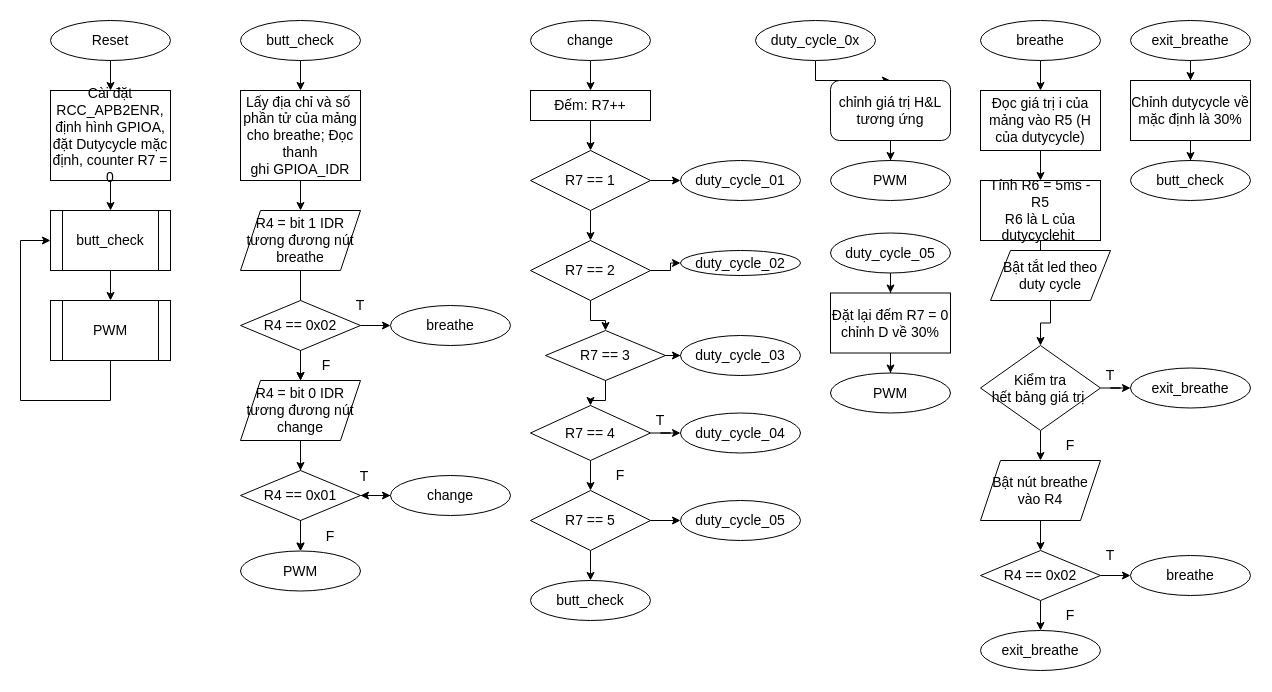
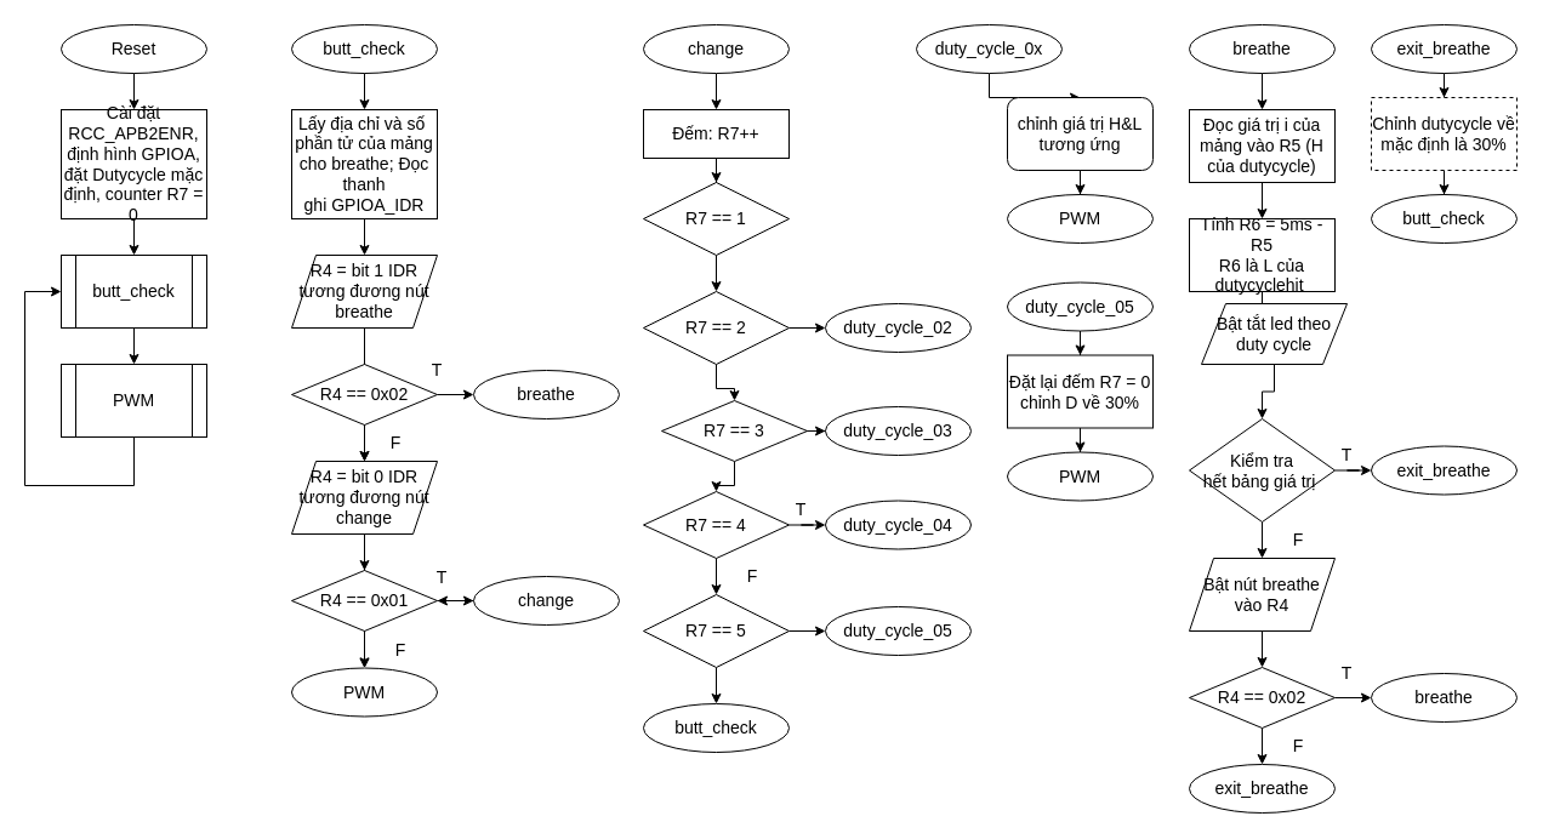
- <mxCell id="59" value="Đếm: R7++" style="rounded=0;whiteSpace=wrap;html=1;fontSize=14;" parent="1" vertex="1"><mxGeometry x="530" y="90" width="120" height="30" as="geometry" /></mxCell>
+ <mxCell id="59" value="Đếm: R7++" style="rounded=0;whiteSpace=wrap;html=1;fontSize=14;" parent="1" vertex="1"><mxGeometry x="530" y="90" width="120" height="40" as="geometry" /></mxCell>
- <mxCell id="97" value="Chỉnh dutycycle về mặc định là 30%" style="rounded=0;whiteSpace=wrap;html=1;fontSize=14;" parent="1" vertex="1"><mxGeometry x="1130" y="80" width="120" height="60" as="geometry" /></mxCell>
+ <mxCell id="97" value="Chỉnh dutycycle về mặc định là 30%" style="rounded=0;whiteSpace=wrap;html=1;fontSize=14;dashed=1;" parent="1" vertex="1"><mxGeometry x="1130" y="80" width="120" height="60" as="geometry" /></mxCell>
- <mxCell id="36" value="" style="edgeStyle=orthogonalEdgeStyle;rounded=0;orthogonalLoop=1;jettySize=auto;html=1;fontSize=14;" parent="1" source="37" target="56" edge="1"><mxGeometry relative="1" as="geometry" /></mxCell>
- <mxCell id="56" value="duty_cycle_01" style="rounded=1;whiteSpace=wrap;html=1;fontSize=14;glass=0;strokeWidth=1;shadow=0;shape=ellipse;perimeter=ellipsePerimeter;" parent="1" vertex="1"><mxGeometry x="680" y="160" width="120" height="40" as="geometry" /></mxCell>
- <mxCell id="55" value="duty_cycle_02" style="rounded=1;whiteSpace=wrap;html=1;fontSize=14;glass=0;strokeWidth=1;shadow=0;shape=ellipse;perimeter=ellipsePerimeter;" parent="1" vertex="1"><mxGeometry x="680" y="250" width="120" height="25" as="geometry" /></mxCell>
+ <mxCell id="55" value="duty_cycle_02" style="rounded=1;whiteSpace=wrap;html=1;fontSize=14;glass=0;strokeWidth=1;shadow=0;shape=ellipse;perimeter=ellipsePerimeter;" parent="1" vertex="1"><mxGeometry x="680" y="250" width="120" height="40" as="geometry" /></mxCell>
